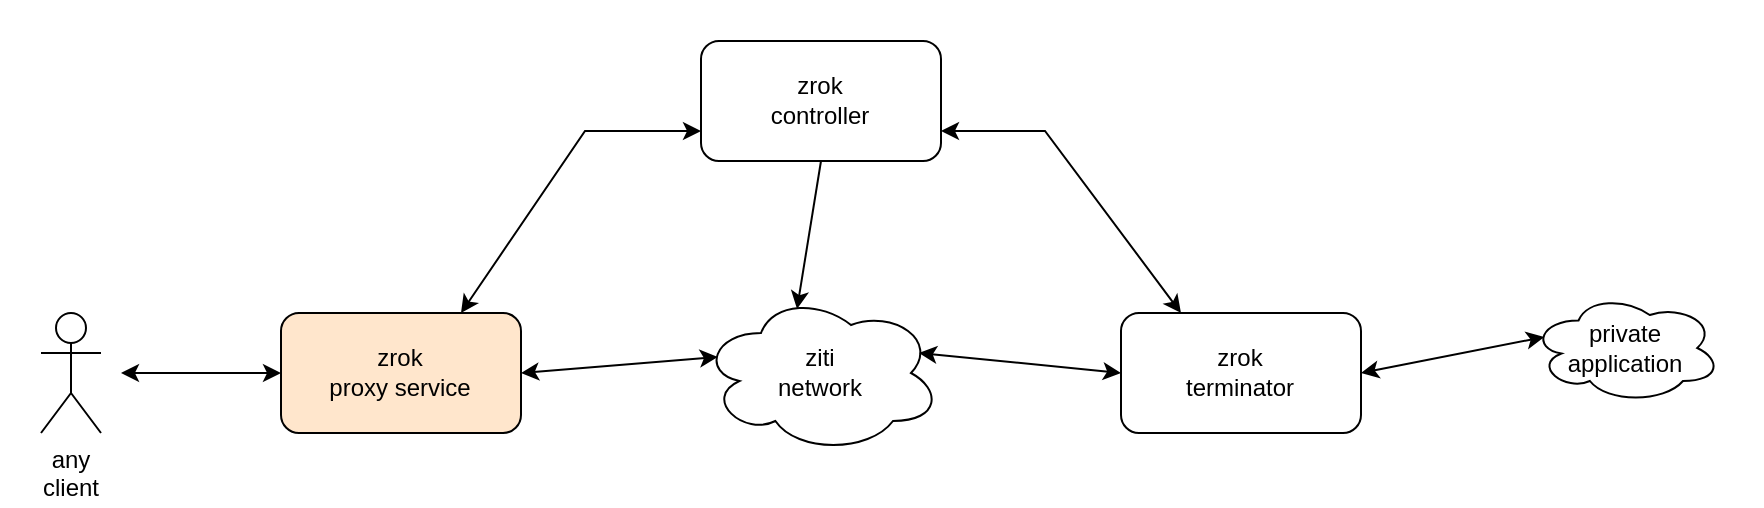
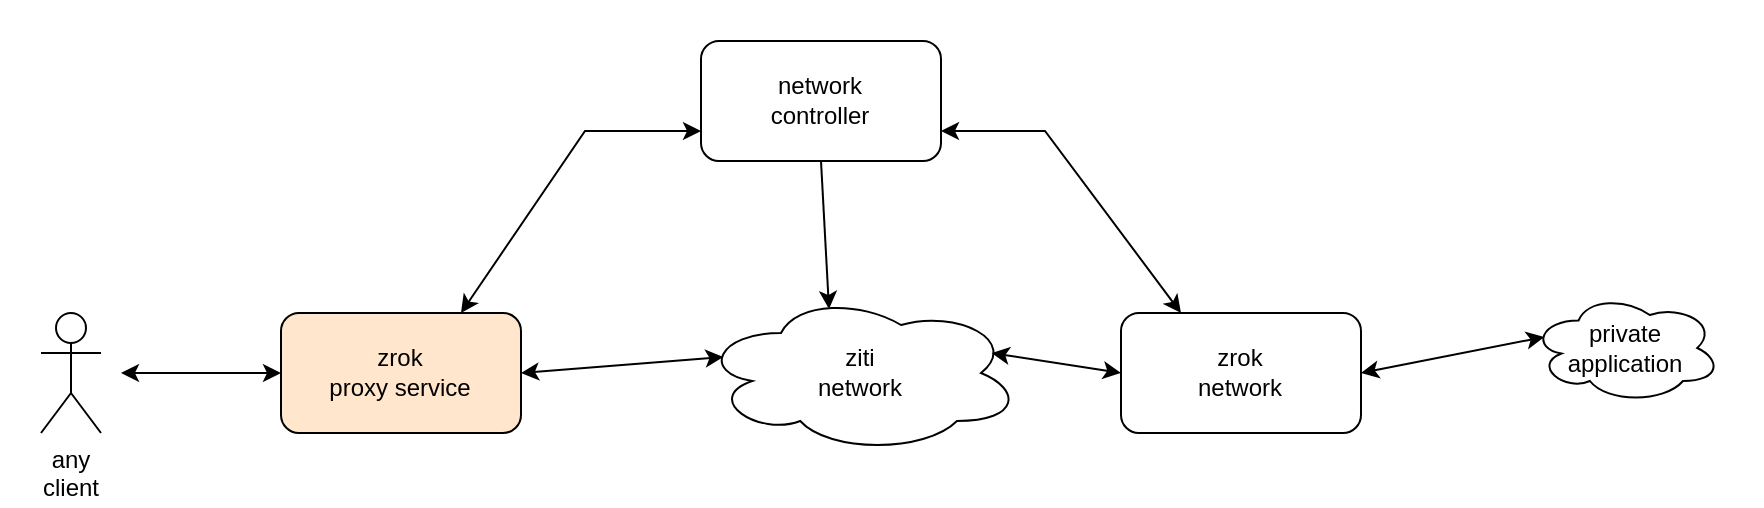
- <mxCell id="11" value="zrok&lt;br&gt;controller" style="rounded=1;whiteSpace=wrap;html=1;" parent="1" vertex="1"><mxGeometry x="350" y="20" width="120" height="60" as="geometry" /></mxCell>
+ <mxCell id="11" value="network&lt;br&gt;controller" style="rounded=1;whiteSpace=wrap;html=1;" parent="1" vertex="1"><mxGeometry x="350" y="20" width="120" height="60" as="geometry" /></mxCell>
- <mxCell id="2" value="ziti&lt;br&gt;network" style="ellipse;shape=cloud;whiteSpace=wrap;html=1;" parent="1" vertex="1"><mxGeometry x="350" y="146" width="120" height="80" as="geometry" /></mxCell>
+ <mxCell id="2" value="ziti&lt;br&gt;network" style="ellipse;shape=cloud;whiteSpace=wrap;html=1;" parent="1" vertex="1"><mxGeometry x="350" y="146" width="160" height="80" as="geometry" /></mxCell>
- <mxCell id="3" value="zrok&lt;br&gt;terminator" style="rounded=1;whiteSpace=wrap;html=1;" parent="1" vertex="1"><mxGeometry x="560" y="156" width="120" height="60" as="geometry" /></mxCell>
+ <mxCell id="3" value="zrok&lt;br&gt;network" style="rounded=1;whiteSpace=wrap;html=1;" parent="1" vertex="1"><mxGeometry x="560" y="156" width="120" height="60" as="geometry" /></mxCell>
